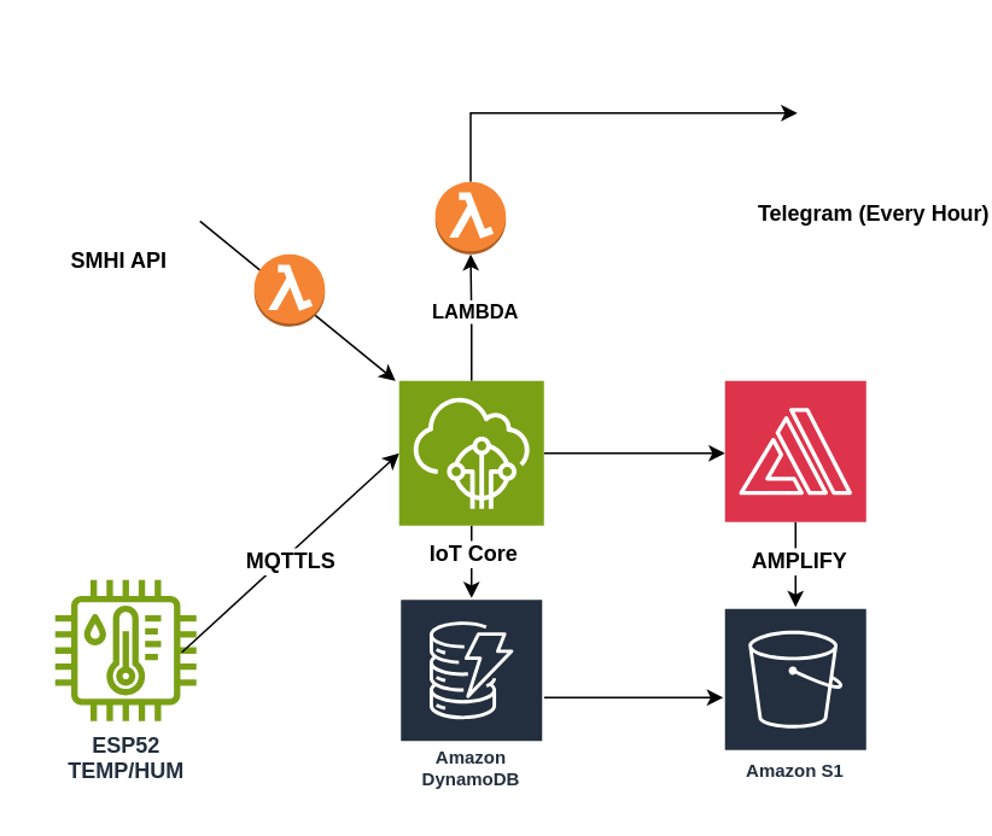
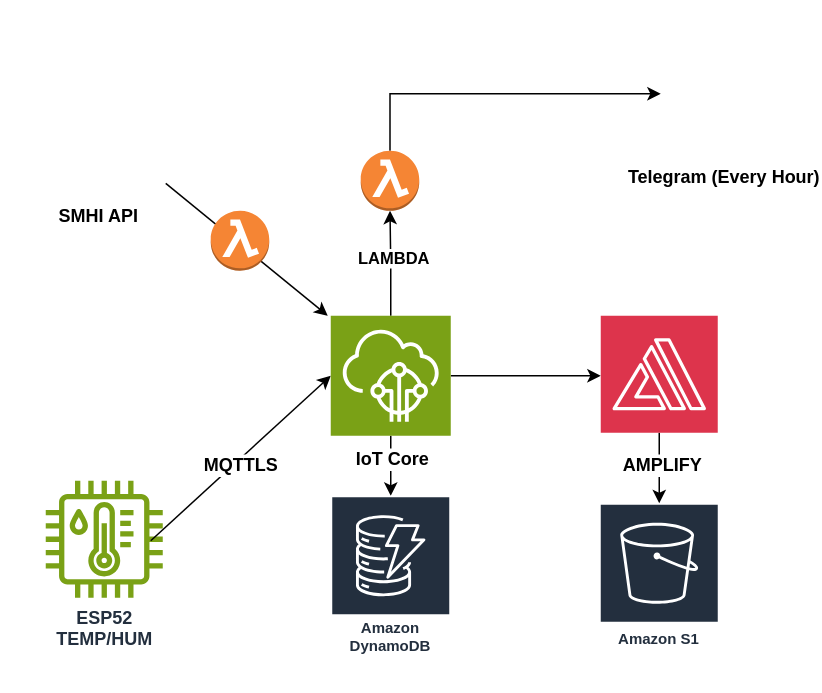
- <mxCell id="13" value="" style="edgeStyle=orthogonalEdgeStyle;rounded=0;orthogonalLoop=1;jettySize=auto;html=1;" edge="1" parent="1" source="14" target="15"><mxGeometry relative="1" as="geometry"><Array as="points"><mxPoint x="410" y="385" /><mxPoint x="410" y="385" /></Array></mxGeometry></mxCell>
